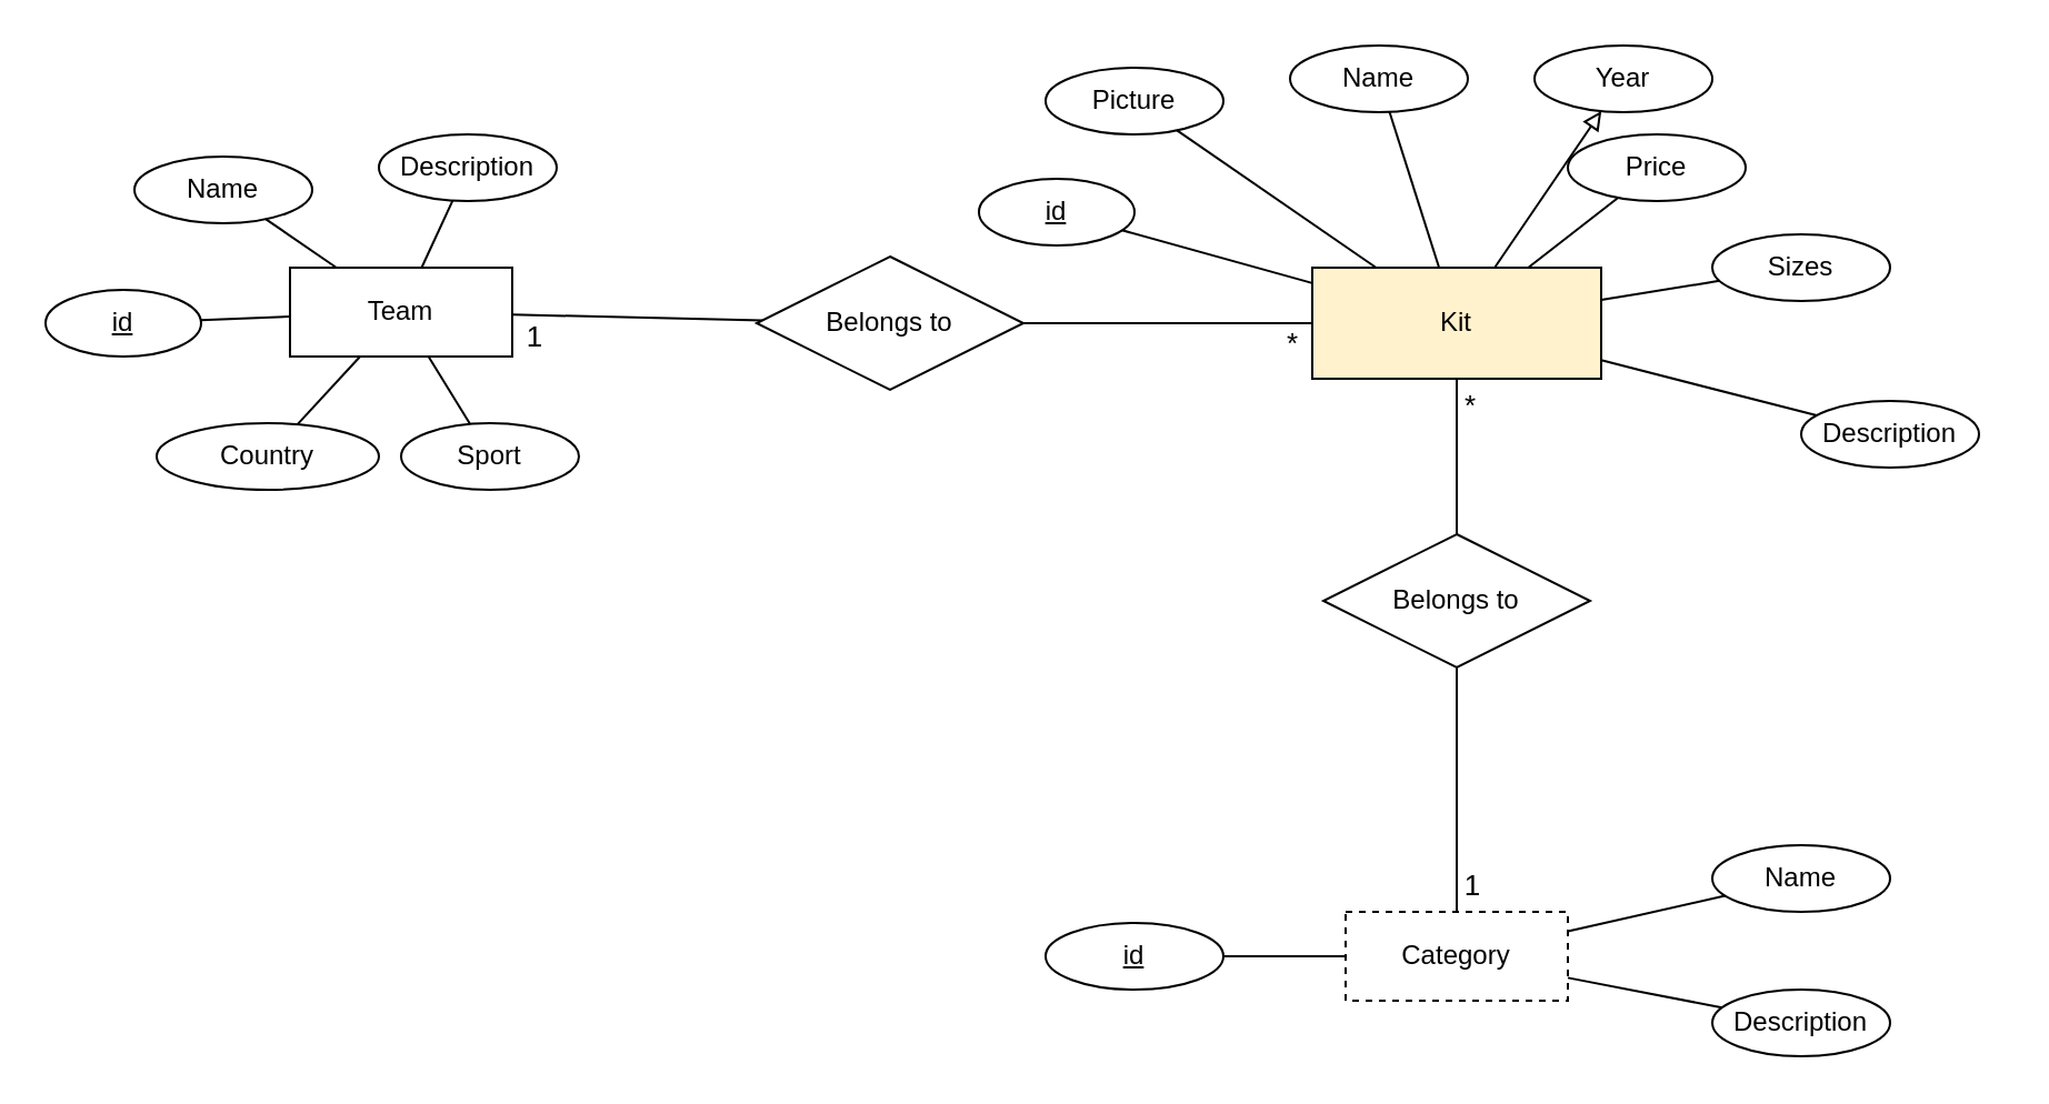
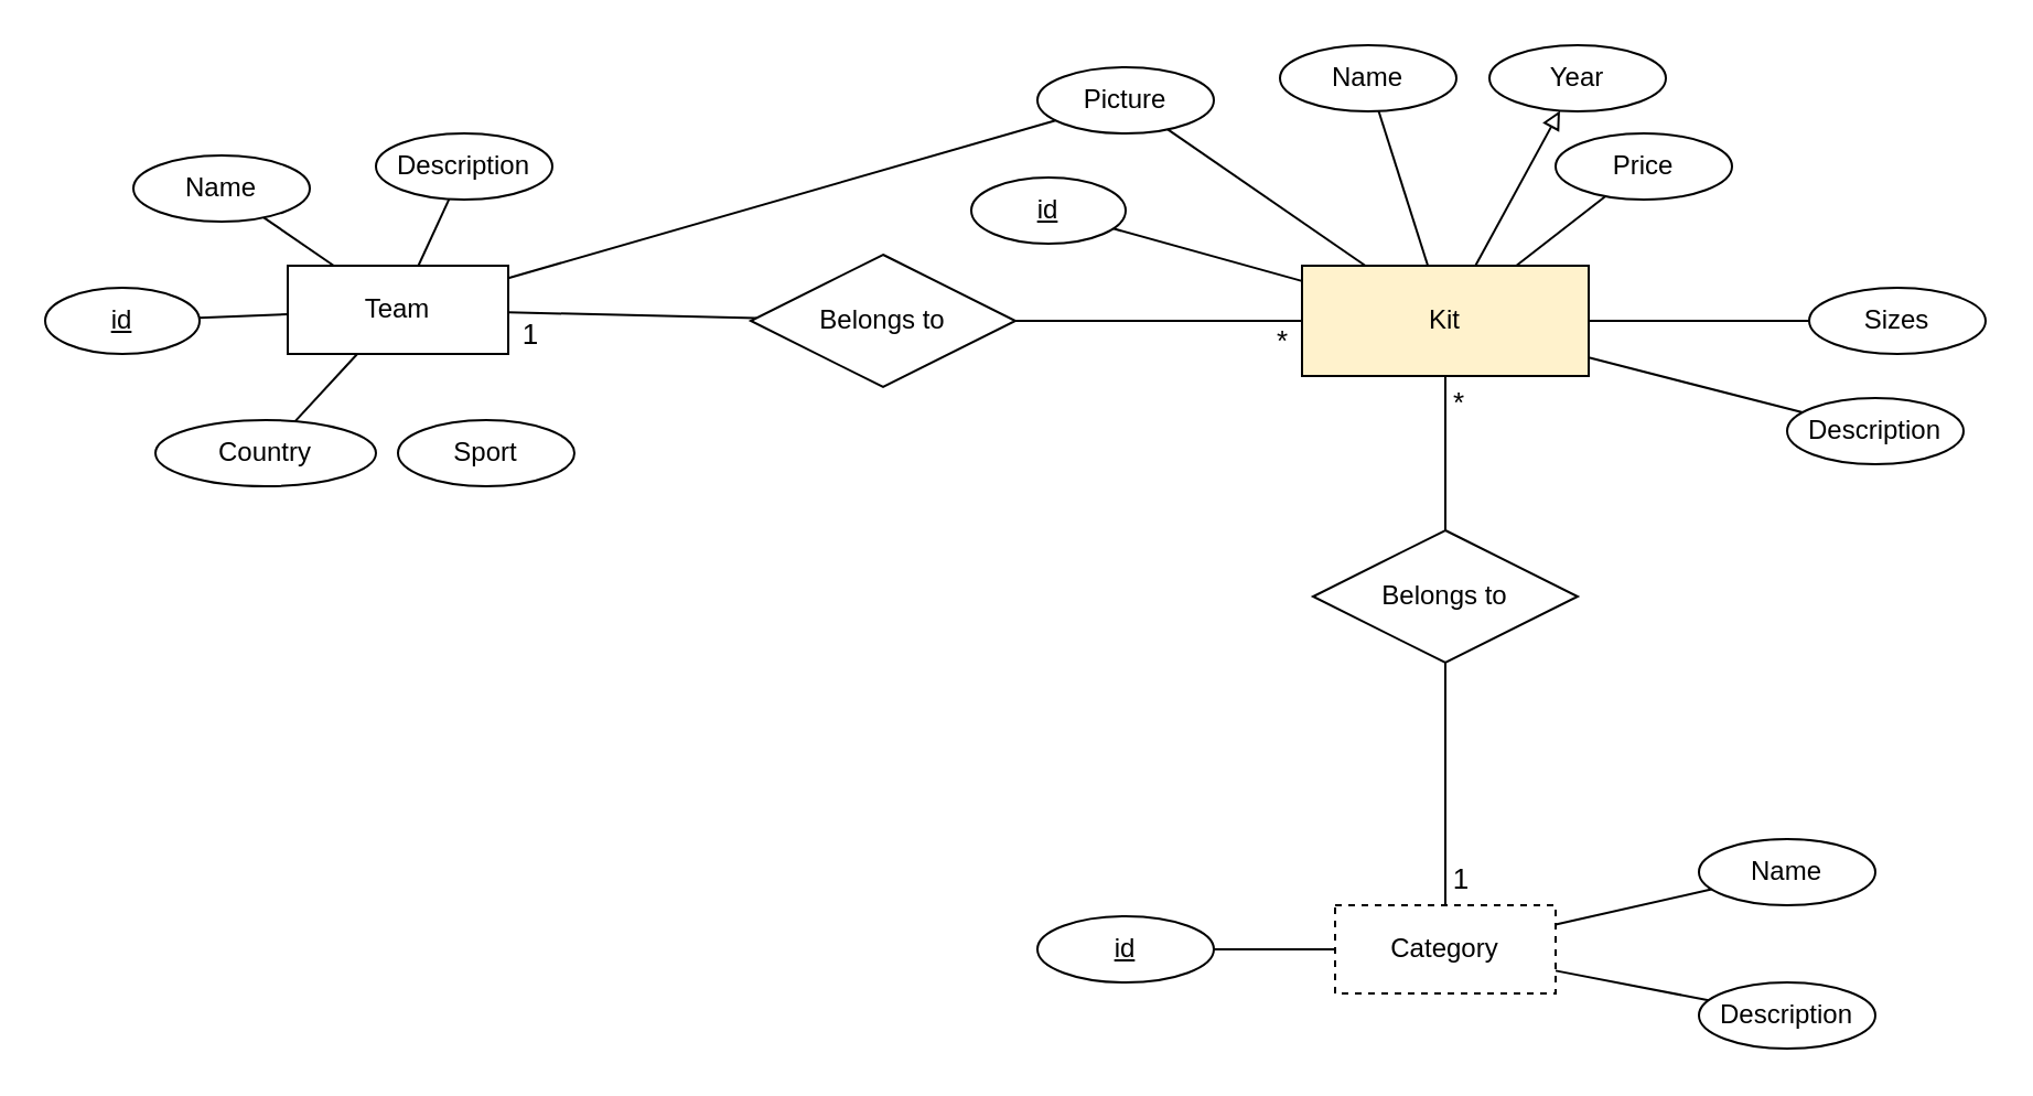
- <mxCell id="15" value="Year" style="ellipse;whiteSpace=wrap;html=1;align=center;" vertex="1" parent="1"><mxGeometry x="690" y="20" width="80" height="30" as="geometry" /></mxCell>
+ <mxCell id="15" value="Year" style="ellipse;whiteSpace=wrap;html=1;align=center;" vertex="1" parent="1"><mxGeometry x="675" y="20" width="80" height="30" as="geometry" /></mxCell>
- <mxCell id="25" value="Sizes" style="ellipse;whiteSpace=wrap;html=1;align=center;" vertex="1" parent="1"><mxGeometry x="770" y="105" width="80" height="30" as="geometry" /></mxCell>
+ <mxCell id="25" value="Sizes" style="ellipse;whiteSpace=wrap;html=1;align=center;" vertex="1" parent="1"><mxGeometry x="820" y="130" width="80" height="30" as="geometry" /></mxCell>
- <mxCell id="35" style="rounded=0;orthogonalLoop=1;jettySize=auto;html=1;startArrow=none;startFill=0;endArrow=none;endFill=0;" edge="1" parent="1" source="38" target="43"><mxGeometry relative="1" as="geometry" /></mxCell>
+ <mxCell id="35" style="rounded=0;orthogonalLoop=1;jettySize=auto;html=1;startArrow=none;startFill=0;endArrow=none;endFill=0;" edge="1" parent="1" source="38" target="29"><mxGeometry relative="1" as="geometry" /></mxCell>
